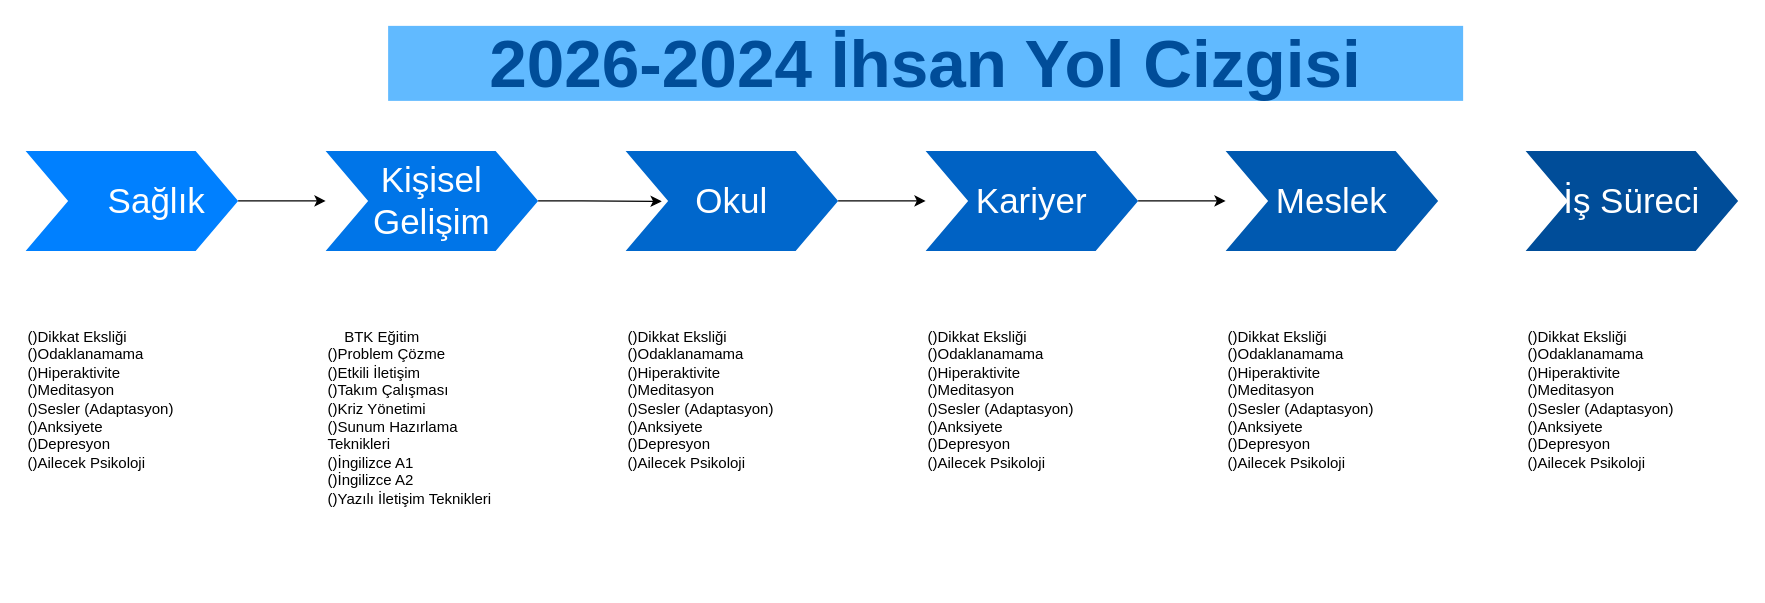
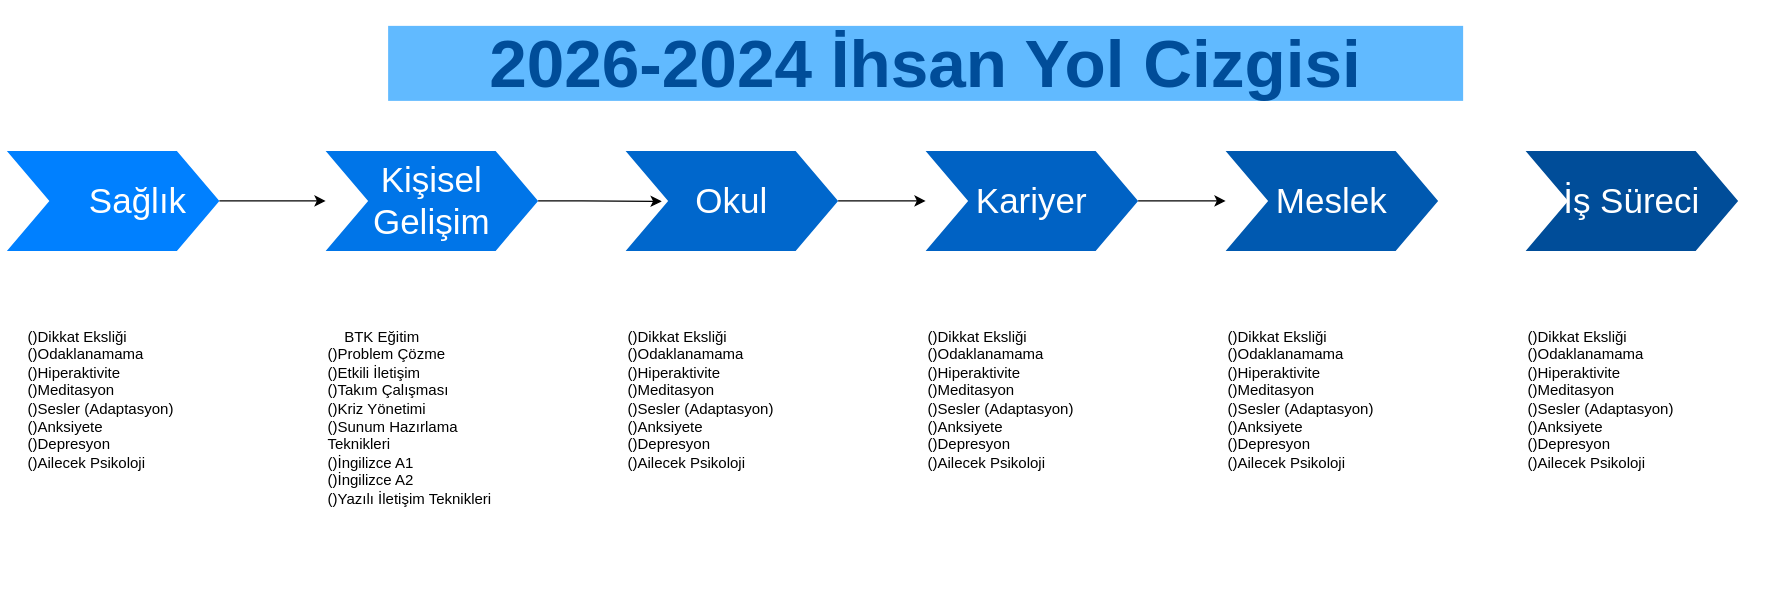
- <mxCell id="3" value="&lt;blockquote style=&quot;margin: 0 0 0 40px; border: none; padding: 0px;&quot;&gt;Sağlık&lt;/blockquote&gt;" style="shape=step;whiteSpace=wrap;html=1;fontSize=28;fillColor=#0080FF;fontColor=#FFFFFF;strokeColor=none;" parent="1" vertex="1"><mxGeometry x="20" y="120" width="170" height="80" as="geometry" /></mxCell>
+ <mxCell id="3" value="&lt;blockquote style=&quot;margin: 0 0 0 40px; border: none; padding: 0px;&quot;&gt;Sağlık&lt;/blockquote&gt;" style="shape=step;whiteSpace=wrap;html=1;fontSize=28;fillColor=#0080FF;fontColor=#FFFFFF;strokeColor=none;" parent="1" vertex="1"><mxGeometry x="5" y="120" width="170" height="80" as="geometry" /></mxCell>
